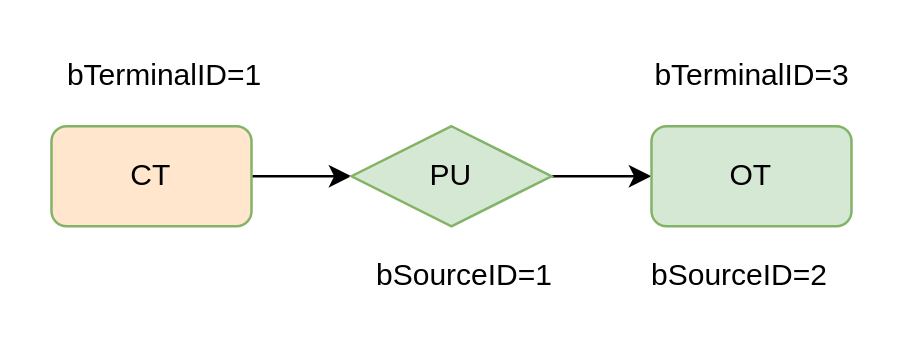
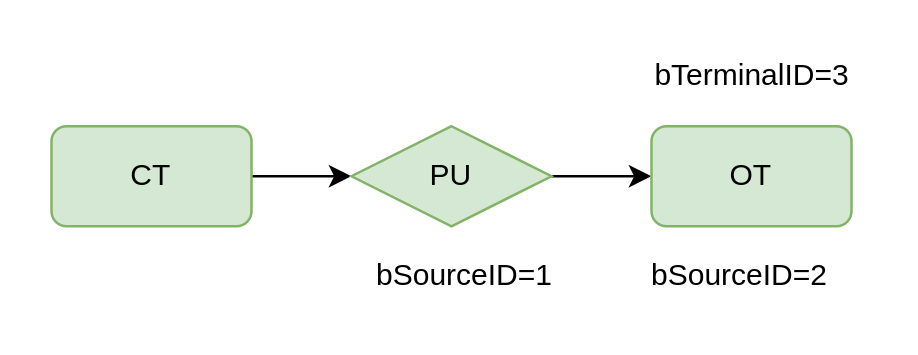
- <mxCell id="7" value="bTerminalID=1" style="text;html=1;align=center;verticalAlign=middle;resizable=0;points=[];autosize=1;strokeColor=none;" vertex="1" parent="1"><mxGeometry x="20" y="20" width="90" height="20" as="geometry" /></mxCell>
- <mxCell id="3" value="CT" style="rounded=1;whiteSpace=wrap;html=1;fillColor=#ffe6cc;strokeColor=#82b366;" vertex="1" parent="1"><mxGeometry x="20" y="50" width="80" height="40" as="geometry" /></mxCell>
+ <mxCell id="3" value="CT" style="rounded=1;whiteSpace=wrap;html=1;fillColor=#d5e8d4;strokeColor=#82b366;" vertex="1" parent="1"><mxGeometry x="20" y="50" width="80" height="40" as="geometry" /></mxCell>
